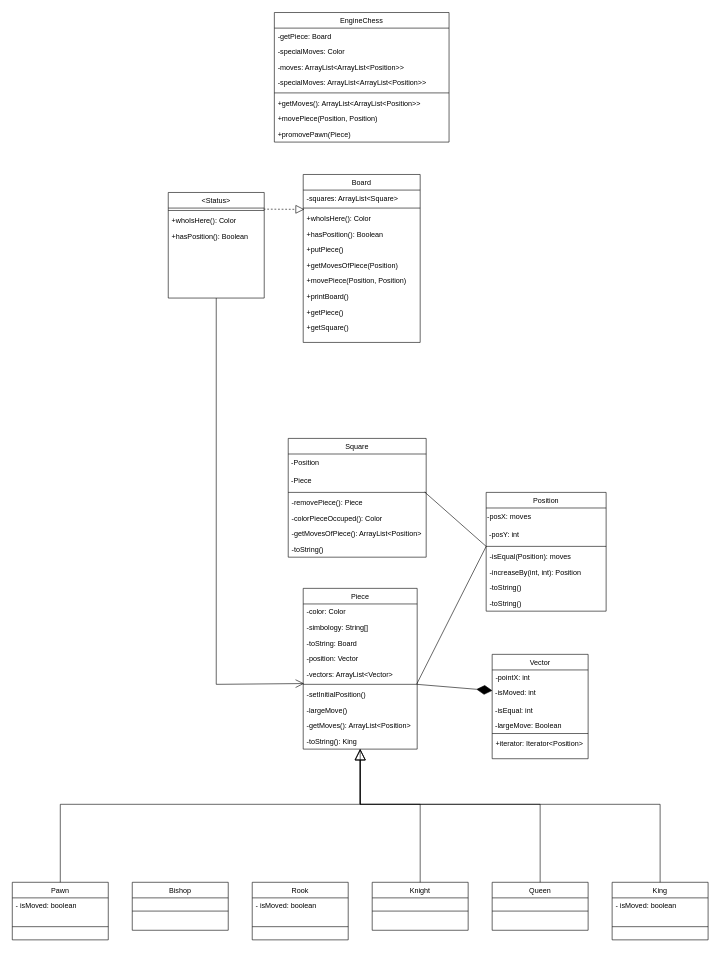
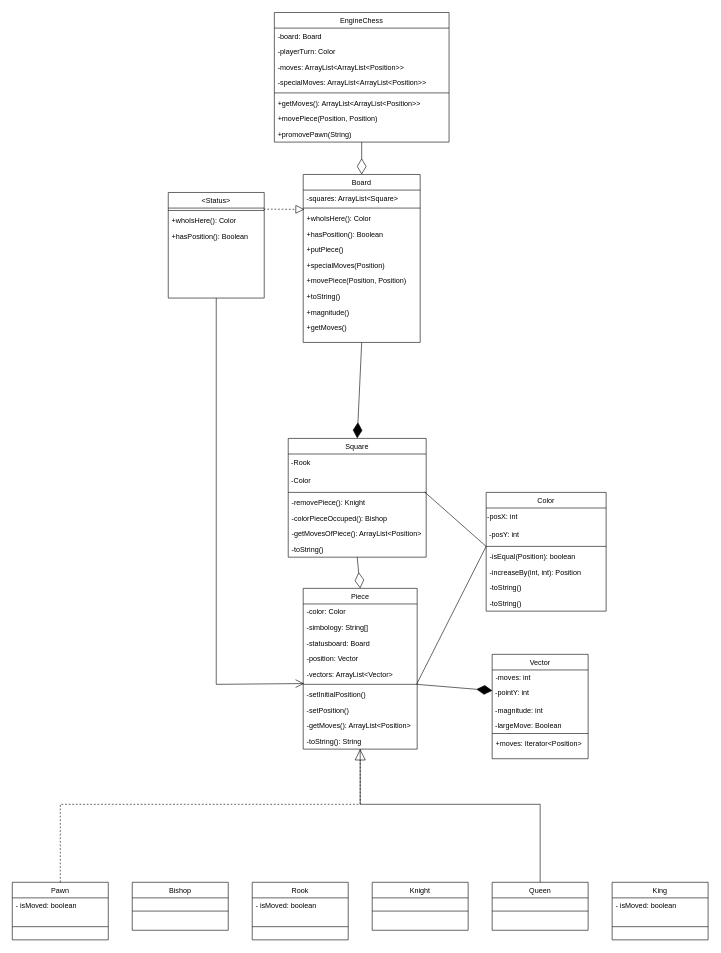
- <mxCell id="62" value="-getPiece: Board" style="text;align=left;verticalAlign=top;spacingLeft=4;spacingRight=4;overflow=hidden;rotatable=0;points=[[0,0.5],[1,0.5]];portConstraint=eastwest;" parent="61" vertex="1"><mxGeometry y="26" width="291.25" height="26" as="geometry" /></mxCell>
+ <mxCell id="62" value="-board: Board" style="text;align=left;verticalAlign=top;spacingLeft=4;spacingRight=4;overflow=hidden;rotatable=0;points=[[0,0.5],[1,0.5]];portConstraint=eastwest;" parent="61" vertex="1"><mxGeometry y="26" width="291.25" height="26" as="geometry" /></mxCell>
- <mxCell id="63" value="-specialMoves: Color" style="text;align=left;verticalAlign=top;spacingLeft=4;spacingRight=4;overflow=hidden;rotatable=0;points=[[0,0.5],[1,0.5]];portConstraint=eastwest;" vertex="1" parent="61"><mxGeometry y="52" width="291.25" height="26" as="geometry" /></mxCell>
+ <mxCell id="63" value="-playerTurn: Color" style="text;align=left;verticalAlign=top;spacingLeft=4;spacingRight=4;overflow=hidden;rotatable=0;points=[[0,0.5],[1,0.5]];portConstraint=eastwest;" vertex="1" parent="61"><mxGeometry y="52" width="291.25" height="26" as="geometry" /></mxCell>
- <mxCell id="69" value="+promovePawn(Piece)" style="text;align=left;verticalAlign=top;spacingLeft=4;spacingRight=4;overflow=hidden;rotatable=0;points=[[0,0.5],[1,0.5]];portConstraint=eastwest;rounded=0;shadow=0;html=0;" parent="61" vertex="1"><mxGeometry y="190" width="291.25" height="26" as="geometry" /></mxCell>
+ <mxCell id="69" value="+promovePawn(String)" style="text;align=left;verticalAlign=top;spacingLeft=4;spacingRight=4;overflow=hidden;rotatable=0;points=[[0,0.5],[1,0.5]];portConstraint=eastwest;rounded=0;shadow=0;html=0;" parent="61" vertex="1"><mxGeometry y="190" width="291.25" height="26" as="geometry" /></mxCell>
+ <mxCell id="86" value="" style="endArrow=diamondThin;endFill=0;endSize=24;html=1;rounded=0;entryX=0.5;entryY=0;entryDx=0;entryDy=0;exitX=0.5;exitY=1;exitDx=0;exitDy=0;" edge="1" parent="1" source="61" target="21"><mxGeometry width="160" relative="1" as="geometry"><mxPoint x="650" y="220" as="sourcePoint" /><mxPoint x="600" y="270" as="targetPoint" /></mxGeometry></mxCell>
- <mxCell id="27" value="+getMovesOfPiece(Position)" style="text;align=left;verticalAlign=top;spacingLeft=4;spacingRight=4;overflow=hidden;rotatable=0;points=[[0,0.5],[1,0.5]];portConstraint=eastwest;rounded=0;shadow=0;html=0;" parent="21" vertex="1"><mxGeometry y="138" width="195" height="26" as="geometry" /></mxCell>
+ <mxCell id="27" value="+specialMoves(Position)" style="text;align=left;verticalAlign=top;spacingLeft=4;spacingRight=4;overflow=hidden;rotatable=0;points=[[0,0.5],[1,0.5]];portConstraint=eastwest;rounded=0;shadow=0;html=0;" parent="21" vertex="1"><mxGeometry y="138" width="195" height="26" as="geometry" /></mxCell>
- <mxCell id="29" value="+printBoard()" style="text;align=left;verticalAlign=top;spacingLeft=4;spacingRight=4;overflow=hidden;rotatable=0;points=[[0,0.5],[1,0.5]];portConstraint=eastwest;rounded=0;shadow=0;html=0;" parent="21" vertex="1"><mxGeometry y="190" width="195" height="26" as="geometry" /></mxCell>
+ <mxCell id="29" value="+toString()" style="text;align=left;verticalAlign=top;spacingLeft=4;spacingRight=4;overflow=hidden;rotatable=0;points=[[0,0.5],[1,0.5]];portConstraint=eastwest;rounded=0;shadow=0;html=0;" parent="21" vertex="1"><mxGeometry y="190" width="195" height="26" as="geometry" /></mxCell>
- <mxCell id="30" value="+getPiece()" style="text;align=left;verticalAlign=top;spacingLeft=4;spacingRight=4;overflow=hidden;rotatable=0;points=[[0,0.5],[1,0.5]];portConstraint=eastwest;rounded=0;shadow=0;html=0;" parent="21" vertex="1"><mxGeometry y="216" width="195" height="26" as="geometry" /></mxCell>
+ <mxCell id="30" value="+magnitude()" style="text;align=left;verticalAlign=top;spacingLeft=4;spacingRight=4;overflow=hidden;rotatable=0;points=[[0,0.5],[1,0.5]];portConstraint=eastwest;rounded=0;shadow=0;html=0;" parent="21" vertex="1"><mxGeometry y="216" width="195" height="26" as="geometry" /></mxCell>
- <mxCell id="31" value="+getSquare()" style="text;align=left;verticalAlign=top;spacingLeft=4;spacingRight=4;overflow=hidden;rotatable=0;points=[[0,0.5],[1,0.5]];portConstraint=eastwest;rounded=0;shadow=0;html=0;" parent="21" vertex="1"><mxGeometry y="242" width="195" height="26" as="geometry" /></mxCell>
+ <mxCell id="31" value="+getMoves()" style="text;align=left;verticalAlign=top;spacingLeft=4;spacingRight=4;overflow=hidden;rotatable=0;points=[[0,0.5],[1,0.5]];portConstraint=eastwest;rounded=0;shadow=0;html=0;" parent="21" vertex="1"><mxGeometry y="242" width="195" height="26" as="geometry" /></mxCell>
+ <mxCell id="32" value="" style="endArrow=diamondThin;endFill=1;endSize=24;html=1;rounded=0;exitX=0.5;exitY=1;exitDx=0;exitDy=0;entryX=0.5;entryY=0;entryDx=0;entryDy=0;" parent="1" source="21" target="13" edge="1"><mxGeometry width="160" relative="1" as="geometry"><mxPoint x="390" y="720" as="sourcePoint" /><mxPoint x="460" y="790" as="targetPoint" /></mxGeometry></mxCell>
- <mxCell id="14" value="&amp;nbsp;-Position" style="text;html=1;align=left;verticalAlign=middle;whiteSpace=wrap;rounded=0;" parent="13" vertex="1"><mxGeometry y="26" width="230" height="30" as="geometry" /></mxCell>
+ <mxCell id="14" value="&amp;nbsp;-Rook" style="text;html=1;align=left;verticalAlign=middle;whiteSpace=wrap;rounded=0;" parent="13" vertex="1"><mxGeometry y="26" width="230" height="30" as="geometry" /></mxCell>
- <mxCell id="15" value="&amp;nbsp;-Piece" style="text;html=1;align=left;verticalAlign=middle;whiteSpace=wrap;rounded=0;" parent="13" vertex="1"><mxGeometry y="56" width="230" height="30" as="geometry" /></mxCell>
+ <mxCell id="15" value="&amp;nbsp;-Color" style="text;html=1;align=left;verticalAlign=middle;whiteSpace=wrap;rounded=0;" parent="13" vertex="1"><mxGeometry y="56" width="230" height="30" as="geometry" /></mxCell>
- <mxCell id="70" value="Position" style="swimlane;fontStyle=0;align=center;verticalAlign=top;childLayout=stackLayout;horizontal=1;startSize=26;horizontalStack=0;resizeParent=1;resizeLast=0;collapsible=1;marginBottom=0;rounded=0;shadow=0;strokeWidth=1;" parent="1" vertex="1"><mxGeometry x="810" y="820" width="200" height="198" as="geometry"><mxRectangle x="508" y="380" width="170" height="26" as="alternateBounds" /></mxGeometry></mxCell>
+ <mxCell id="70" value="Color" style="swimlane;fontStyle=0;align=center;verticalAlign=top;childLayout=stackLayout;horizontal=1;startSize=26;horizontalStack=0;resizeParent=1;resizeLast=0;collapsible=1;marginBottom=0;rounded=0;shadow=0;strokeWidth=1;" parent="1" vertex="1"><mxGeometry x="810" y="820" width="200" height="198" as="geometry"><mxRectangle x="508" y="380" width="170" height="26" as="alternateBounds" /></mxGeometry></mxCell>
- <mxCell id="17" value="-removePiece(): Piece" style="text;align=left;verticalAlign=top;spacingLeft=4;spacingRight=4;overflow=hidden;rotatable=0;points=[[0,0.5],[1,0.5]];portConstraint=eastwest;rounded=0;shadow=0;html=0;" parent="13" vertex="1"><mxGeometry y="94" width="230" height="26" as="geometry" /></mxCell>
+ <mxCell id="17" value="-removePiece(): Knight" style="text;align=left;verticalAlign=top;spacingLeft=4;spacingRight=4;overflow=hidden;rotatable=0;points=[[0,0.5],[1,0.5]];portConstraint=eastwest;rounded=0;shadow=0;html=0;" parent="13" vertex="1"><mxGeometry y="94" width="230" height="26" as="geometry" /></mxCell>
- <mxCell id="71" value="-posX: moves" style="text;html=1;align=left;verticalAlign=middle;whiteSpace=wrap;rounded=0;" parent="70" vertex="1"><mxGeometry y="26" width="200" height="30" as="geometry" /></mxCell>
+ <mxCell id="71" value="-posX: int" style="text;html=1;align=left;verticalAlign=middle;whiteSpace=wrap;rounded=0;" parent="70" vertex="1"><mxGeometry y="26" width="200" height="30" as="geometry" /></mxCell>
- <mxCell id="18" value="-colorPieceOccuped(): Color" style="text;align=left;verticalAlign=top;spacingLeft=4;spacingRight=4;overflow=hidden;rotatable=0;points=[[0,0.5],[1,0.5]];portConstraint=eastwest;rounded=0;shadow=0;html=0;" vertex="1" parent="13"><mxGeometry y="120" width="230" height="26" as="geometry" /></mxCell>
+ <mxCell id="18" value="-colorPieceOccuped(): Bishop" style="text;align=left;verticalAlign=top;spacingLeft=4;spacingRight=4;overflow=hidden;rotatable=0;points=[[0,0.5],[1,0.5]];portConstraint=eastwest;rounded=0;shadow=0;html=0;" vertex="1" parent="13"><mxGeometry y="120" width="230" height="26" as="geometry" /></mxCell>
- <mxCell id="74" value="-isEqual(Position): moves" style="text;align=left;verticalAlign=top;spacingLeft=4;spacingRight=4;overflow=hidden;rotatable=0;points=[[0,0.5],[1,0.5]];portConstraint=eastwest;rounded=0;shadow=0;html=0;" parent="70" vertex="1"><mxGeometry y="94" width="200" height="26" as="geometry" /></mxCell>
+ <mxCell id="74" value="-isEqual(Position): boolean" style="text;align=left;verticalAlign=top;spacingLeft=4;spacingRight=4;overflow=hidden;rotatable=0;points=[[0,0.5],[1,0.5]];portConstraint=eastwest;rounded=0;shadow=0;html=0;" parent="70" vertex="1"><mxGeometry y="94" width="200" height="26" as="geometry" /></mxCell>
+ <mxCell id="60" value="" style="endArrow=diamondThin;endFill=0;endSize=24;html=1;rounded=0;exitX=0.5;exitY=1;exitDx=0;exitDy=0;entryX=0.5;entryY=0;entryDx=0;entryDy=0;" parent="1" source="13" target="2" edge="1"><mxGeometry width="160" relative="1" as="geometry"><mxPoint x="640" y="960" as="sourcePoint" /><mxPoint x="800" y="960" as="targetPoint" /></mxGeometry></mxCell>
- <mxCell id="5" value="-toString: Board" style="text;align=left;verticalAlign=top;spacingLeft=4;spacingRight=4;overflow=hidden;rotatable=0;points=[[0,0.5],[1,0.5]];portConstraint=eastwest;rounded=0;shadow=0;html=0;" vertex="1" parent="2"><mxGeometry y="78" width="190" height="26" as="geometry" /></mxCell>
+ <mxCell id="5" value="-statusboard: Board" style="text;align=left;verticalAlign=top;spacingLeft=4;spacingRight=4;overflow=hidden;rotatable=0;points=[[0,0.5],[1,0.5]];portConstraint=eastwest;rounded=0;shadow=0;html=0;" vertex="1" parent="2"><mxGeometry y="78" width="190" height="26" as="geometry" /></mxCell>
- <mxCell id="54" value="-pointX: int" style="text;align=left;verticalAlign=top;spacingLeft=4;spacingRight=4;overflow=hidden;rotatable=0;points=[[0,0.5],[1,0.5]];portConstraint=eastwest;" parent="53" vertex="1"><mxGeometry y="26" width="160" height="24" as="geometry" /></mxCell>
+ <mxCell id="54" value="-moves: int" style="text;align=left;verticalAlign=top;spacingLeft=4;spacingRight=4;overflow=hidden;rotatable=0;points=[[0,0.5],[1,0.5]];portConstraint=eastwest;" parent="53" vertex="1"><mxGeometry y="26" width="160" height="24" as="geometry" /></mxCell>
- <mxCell id="55" value="&amp;nbsp;-isMoved: int&amp;nbsp;" style="text;html=1;align=left;verticalAlign=middle;whiteSpace=wrap;rounded=0;" parent="53" vertex="1"><mxGeometry y="50" width="160" height="30" as="geometry" /></mxCell>
+ <mxCell id="55" value="&amp;nbsp;-pointY: int&amp;nbsp;" style="text;html=1;align=left;verticalAlign=middle;whiteSpace=wrap;rounded=0;" parent="53" vertex="1"><mxGeometry y="50" width="160" height="30" as="geometry" /></mxCell>
- <mxCell id="10" value="-largeMove()" style="text;align=left;verticalAlign=top;spacingLeft=4;spacingRight=4;overflow=hidden;rotatable=0;points=[[0,0.5],[1,0.5]];portConstraint=eastwest;rounded=0;shadow=0;html=0;" vertex="1" parent="2"><mxGeometry y="190" width="190" height="26" as="geometry" /></mxCell>
+ <mxCell id="10" value="-setPosition()" style="text;align=left;verticalAlign=top;spacingLeft=4;spacingRight=4;overflow=hidden;rotatable=0;points=[[0,0.5],[1,0.5]];portConstraint=eastwest;rounded=0;shadow=0;html=0;" vertex="1" parent="2"><mxGeometry y="190" width="190" height="26" as="geometry" /></mxCell>
- <mxCell id="56" value="&amp;nbsp;-isEqual: int" style="text;html=1;align=left;verticalAlign=middle;whiteSpace=wrap;rounded=0;" parent="53" vertex="1"><mxGeometry y="80" width="160" height="30" as="geometry" /></mxCell>
+ <mxCell id="56" value="&amp;nbsp;-magnitude: int" style="text;html=1;align=left;verticalAlign=middle;whiteSpace=wrap;rounded=0;" parent="53" vertex="1"><mxGeometry y="80" width="160" height="30" as="geometry" /></mxCell>
- <mxCell id="12" value="-toString(): King" style="text;align=left;verticalAlign=top;spacingLeft=4;spacingRight=4;overflow=hidden;rotatable=0;points=[[0,0.5],[1,0.5]];portConstraint=eastwest;rounded=0;shadow=0;html=0;" vertex="1" parent="2"><mxGeometry y="242" width="190" height="26" as="geometry" /></mxCell>
+ <mxCell id="12" value="-toString(): String" style="text;align=left;verticalAlign=top;spacingLeft=4;spacingRight=4;overflow=hidden;rotatable=0;points=[[0,0.5],[1,0.5]];portConstraint=eastwest;rounded=0;shadow=0;html=0;" vertex="1" parent="2"><mxGeometry y="242" width="190" height="26" as="geometry" /></mxCell>
- <mxCell id="59" value="+iterator: Iterator&amp;lt;Position&amp;gt;" style="text;strokeColor=none;fillColor=none;align=left;verticalAlign=top;spacingLeft=4;spacingRight=4;overflow=hidden;rotatable=0;points=[[0,0.5],[1,0.5]];portConstraint=eastwest;whiteSpace=wrap;html=1;" parent="53" vertex="1"><mxGeometry y="136" width="160" height="26" as="geometry" /></mxCell>
+ <mxCell id="59" value="+moves: Iterator&amp;lt;Position&amp;gt;" style="text;strokeColor=none;fillColor=none;align=left;verticalAlign=top;spacingLeft=4;spacingRight=4;overflow=hidden;rotatable=0;points=[[0,0.5],[1,0.5]];portConstraint=eastwest;whiteSpace=wrap;html=1;" parent="53" vertex="1"><mxGeometry y="136" width="160" height="26" as="geometry" /></mxCell>
- <mxCell id="48" value="" style="endArrow=block;endSize=16;endFill=0;html=1;rounded=0;entryX=0.5;entryY=1;entryDx=0;entryDy=0;exitX=0.5;exitY=0;exitDx=0;exitDy=0;" parent="1" source="35" target="2" edge="1"><mxGeometry width="160" relative="1" as="geometry"><mxPoint x="630" y="1270" as="sourcePoint" /><mxPoint x="600" y="1170" as="targetPoint" /><Array as="points"><mxPoint x="100" y="1340" /><mxPoint x="600" y="1340" /></Array></mxGeometry></mxCell>
+ <mxCell id="48" value="" style="endArrow=block;endSize=16;endFill=0;html=1;rounded=0;entryX=0.5;entryY=1;entryDx=0;entryDy=0;exitX=0.5;exitY=0;exitDx=0;exitDy=0;dashed=1;" parent="1" source="35" target="2" edge="1"><mxGeometry width="160" relative="1" as="geometry"><mxPoint x="630" y="1270" as="sourcePoint" /><mxPoint x="600" y="1170" as="targetPoint" /><Array as="points"><mxPoint x="100" y="1340" /><mxPoint x="600" y="1340" /></Array></mxGeometry></mxCell>
- <mxCell id="51" value="" style="endArrow=block;endSize=16;endFill=0;html=1;rounded=0;exitX=0.5;exitY=0;exitDx=0;exitDy=0;entryX=0.5;entryY=1;entryDx=0;entryDy=0;" parent="1" source="45" target="2" edge="1"><mxGeometry width="160" relative="1" as="geometry"><mxPoint x="1050" y="1270" as="sourcePoint" /><mxPoint x="630" y="1170" as="targetPoint" /><Array as="points"><mxPoint x="1100" y="1340" /><mxPoint x="600" y="1340" /></Array></mxGeometry></mxCell>
- <mxCell id="49" value="" style="endArrow=block;endSize=16;endFill=0;html=1;rounded=0;exitX=0.5;exitY=0;exitDx=0;exitDy=0;entryX=0.5;entryY=1;entryDx=0;entryDy=0;" parent="1" source="41" edge="1" target="2"><mxGeometry width="160" relative="1" as="geometry"><mxPoint x="730" y="1270" as="sourcePoint" /><mxPoint x="360" y="1160" as="targetPoint" /><Array as="points"><mxPoint x="700" y="1340" /><mxPoint x="600" y="1340" /></Array></mxGeometry></mxCell>
